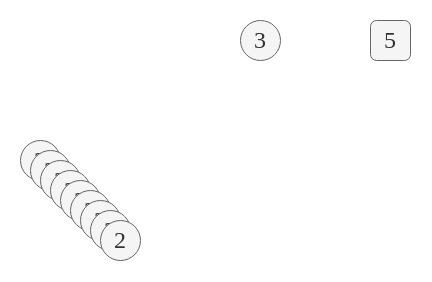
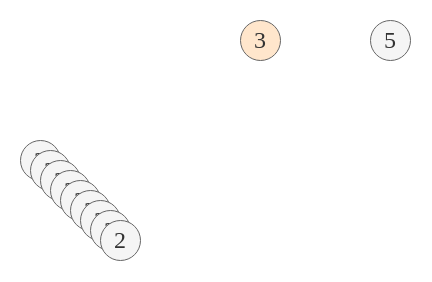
- <mxCell id="12" value="&lt;font style=&quot;font-size: 24px&quot; face=&quot;Lucida Console&quot;&gt;3&lt;/font&gt;" style="ellipse;whiteSpace=wrap;html=1;aspect=fixed;fillColor=#f5f5f5;strokeColor=#666666;fontColor=#333333;" parent="1" vertex="1"><mxGeometry x="240" y="20" width="40" height="40" as="geometry" /></mxCell>
+ <mxCell id="12" value="&lt;font style=&quot;font-size: 24px&quot; face=&quot;Lucida Console&quot;&gt;3&lt;/font&gt;" style="ellipse;whiteSpace=wrap;html=1;aspect=fixed;fillColor=#ffe6cc;strokeColor=#666666;fontColor=#333333;" parent="1" vertex="1"><mxGeometry x="240" y="20" width="40" height="40" as="geometry" /></mxCell>
- <mxCell id="2" value="&lt;font style=&quot;font-size: 24px&quot; face=&quot;Lucida Console&quot;&gt;5&lt;/font&gt;" style="whiteSpace=wrap;html=1;aspect=fixed;fillColor=#f5f5f5;strokeColor=#666666;fontColor=#333333;rounded=1;" parent="1" vertex="1"><mxGeometry x="370" y="20" width="40" height="40" as="geometry" /></mxCell>
+ <mxCell id="2" value="&lt;font style=&quot;font-size: 24px&quot; face=&quot;Lucida Console&quot;&gt;5&lt;/font&gt;" style="ellipse;whiteSpace=wrap;html=1;aspect=fixed;fillColor=#f5f5f5;strokeColor=#666666;fontColor=#333333;" parent="1" vertex="1"><mxGeometry x="370" y="20" width="40" height="40" as="geometry" /></mxCell>
